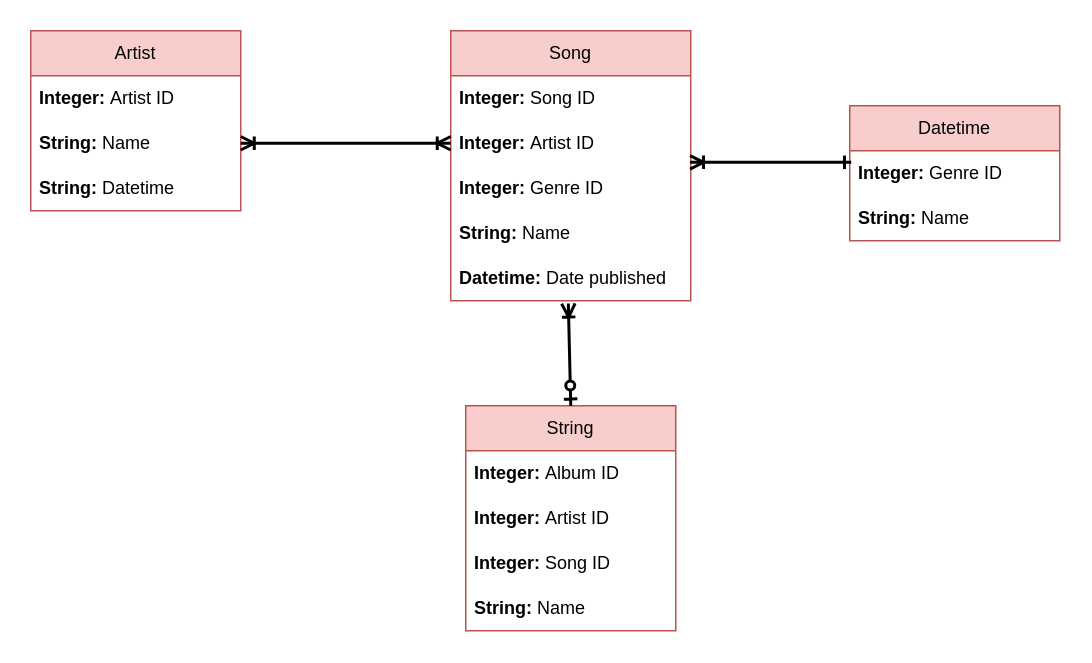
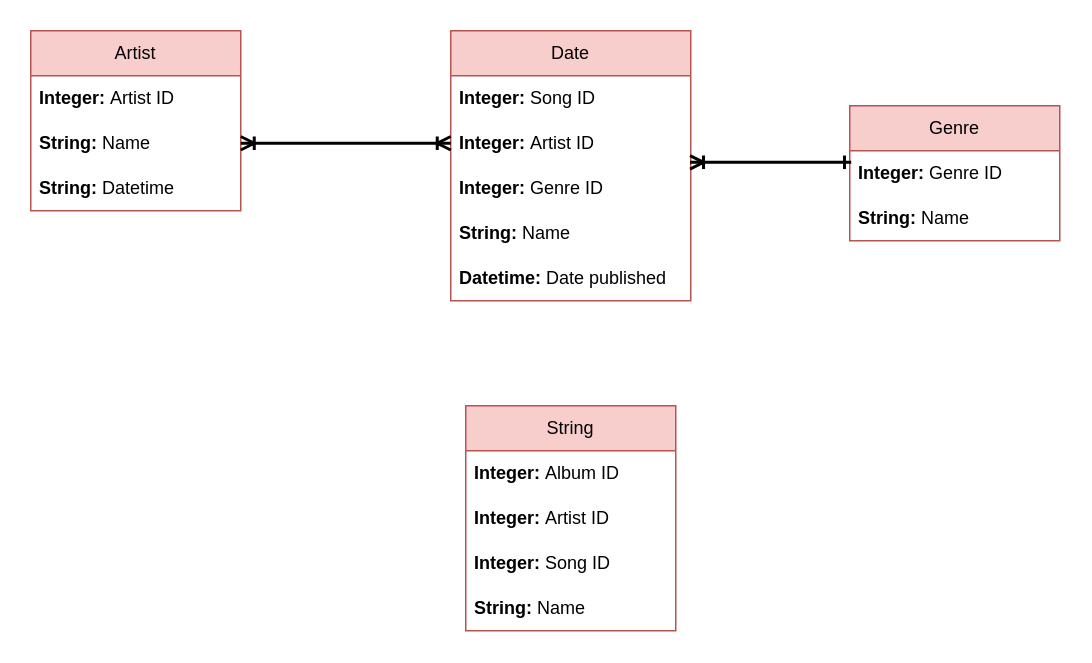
- <mxCell id="6" value="Song" style="swimlane;fontStyle=0;childLayout=stackLayout;horizontal=1;startSize=30;horizontalStack=0;resizeParent=1;resizeParentMax=0;resizeLast=0;collapsible=1;marginBottom=0;whiteSpace=wrap;html=1;fillColor=#f8cecc;strokeColor=#b85450;" parent="1" vertex="1"><mxGeometry x="300" y="20" width="160" height="180" as="geometry" /></mxCell>
+ <mxCell id="6" value="Date" style="swimlane;fontStyle=0;childLayout=stackLayout;horizontal=1;startSize=30;horizontalStack=0;resizeParent=1;resizeParentMax=0;resizeLast=0;collapsible=1;marginBottom=0;whiteSpace=wrap;html=1;fillColor=#f8cecc;strokeColor=#b85450;" parent="1" vertex="1"><mxGeometry x="300" y="20" width="160" height="180" as="geometry" /></mxCell>
- <mxCell id="12" value="Datetime" style="swimlane;fontStyle=0;childLayout=stackLayout;horizontal=1;startSize=30;horizontalStack=0;resizeParent=1;resizeParentMax=0;resizeLast=0;collapsible=1;marginBottom=0;whiteSpace=wrap;html=1;fillColor=#f8cecc;strokeColor=#b85450;" parent="1" vertex="1"><mxGeometry x="566" y="70" width="140" height="90" as="geometry" /></mxCell>
+ <mxCell id="12" value="Genre" style="swimlane;fontStyle=0;childLayout=stackLayout;horizontal=1;startSize=30;horizontalStack=0;resizeParent=1;resizeParentMax=0;resizeLast=0;collapsible=1;marginBottom=0;whiteSpace=wrap;html=1;fillColor=#f8cecc;strokeColor=#b85450;" parent="1" vertex="1"><mxGeometry x="566" y="70" width="140" height="90" as="geometry" /></mxCell>
- <mxCell id="21" value="" style="endArrow=ERzeroToOne;html=1;rounded=0;exitX=0.49;exitY=1.062;exitDx=0;exitDy=0;strokeWidth=2;endFill=0;startArrow=ERoneToMany;startFill=0;entryX=0.5;entryY=0;entryDx=0;entryDy=0;exitPerimeter=0;" parent="1" source="11" target="16" edge="1"><mxGeometry width="50" height="50" relative="1" as="geometry"><mxPoint x="150" y="230" as="sourcePoint" /><mxPoint x="290" y="230" as="targetPoint" /></mxGeometry></mxCell>
